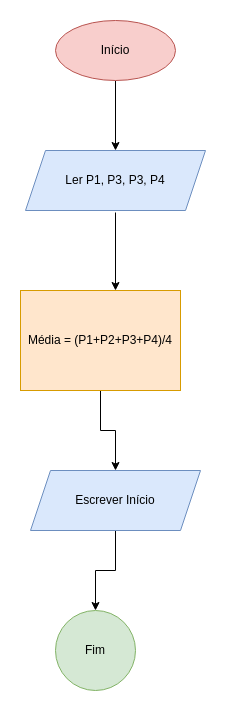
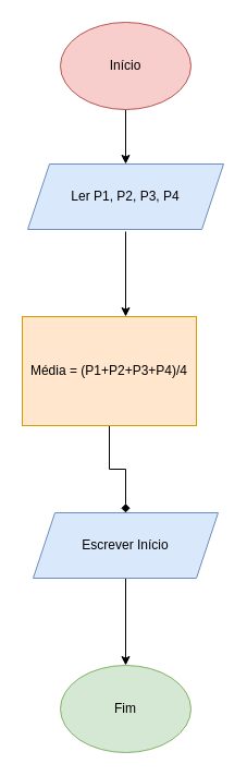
- <mxCell id="3" value="Início" style="ellipse;whiteSpace=wrap;html=1;fillColor=#f8cecc;strokeColor=#b85450;" vertex="1" parent="1"><mxGeometry x="55" y="20" width="120" height="60" as="geometry" /></mxCell>
+ <mxCell id="3" value="Início" style="ellipse;whiteSpace=wrap;html=1;fillColor=#f8cecc;strokeColor=#b85450;" vertex="1" parent="1"><mxGeometry x="55" y="20" width="120" height="80" as="geometry" /></mxCell>
- <mxCell id="5" value="Ler P1, P3, P3, P4" style="shape=parallelogram;perimeter=parallelogramPerimeter;whiteSpace=wrap;html=1;fixedSize=1;fillColor=#dae8fc;strokeColor=#6c8ebf;" vertex="1" parent="1"><mxGeometry x="25" y="150" width="180" height="60" as="geometry" /></mxCell>
+ <mxCell id="5" value="Ler P1, P2, P3, P4" style="shape=parallelogram;perimeter=parallelogramPerimeter;whiteSpace=wrap;html=1;fixedSize=1;fillColor=#dae8fc;strokeColor=#6c8ebf;" vertex="1" parent="1"><mxGeometry x="25" y="150" width="180" height="60" as="geometry" /></mxCell>
- <mxCell id="6" value="" style="edgeStyle=orthogonalEdgeStyle;rounded=0;orthogonalLoop=1;jettySize=auto;html=1;" edge="1" parent="1" source="7" target="9"><mxGeometry relative="1" as="geometry" /></mxCell>
+ <mxCell id="6" value="" style="edgeStyle=orthogonalEdgeStyle;rounded=0;orthogonalLoop=1;jettySize=auto;html=1;endArrow=diamond;" edge="1" parent="1" source="7" target="9"><mxGeometry relative="1" as="geometry" /></mxCell>
- <mxCell id="10" value="Fim" style="ellipse;whiteSpace=wrap;html=1;fillColor=#d5e8d4;strokeColor=#82b366;" vertex="1" parent="1"><mxGeometry x="55" y="610" width="80" height="80" as="geometry" /></mxCell>
+ <mxCell id="10" value="Fim" style="ellipse;whiteSpace=wrap;html=1;fillColor=#d5e8d4;strokeColor=#82b366;" vertex="1" parent="1"><mxGeometry x="55" y="610" width="120" height="80" as="geometry" /></mxCell>
